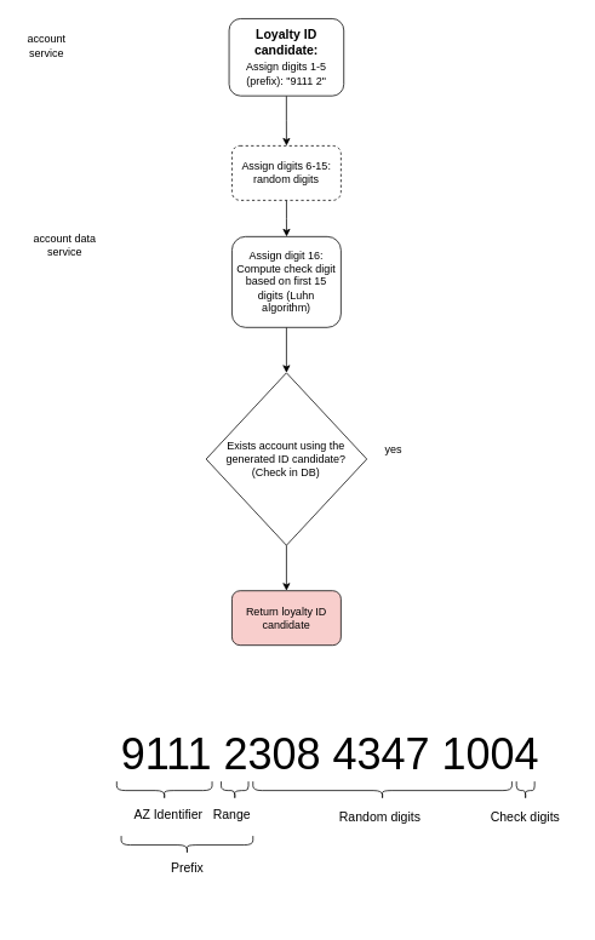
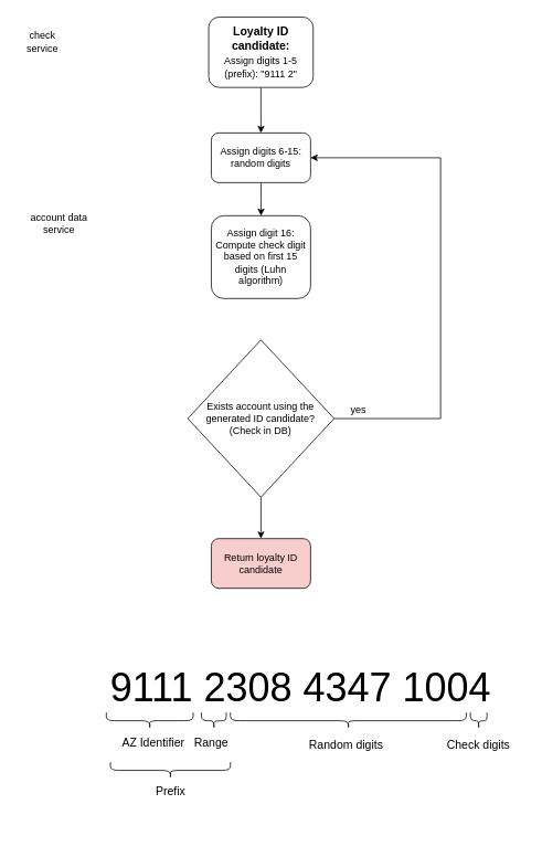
- <mxCell id="2" value="account service" style="text;html=1;strokeColor=none;fillColor=none;align=center;verticalAlign=middle;whiteSpace=wrap;rounded=0;" parent="1" vertex="1"><mxGeometry x="20.5" y="35" width="60" height="30" as="geometry" /></mxCell>
+ <mxCell id="2" value="check service" style="text;html=1;strokeColor=none;fillColor=none;align=center;verticalAlign=middle;whiteSpace=wrap;rounded=0;" parent="1" vertex="1"><mxGeometry x="20.5" y="35" width="60" height="30" as="geometry" /></mxCell>
- <mxCell id="18" value="Assign digits 6-15: random digits" style="rounded=1;whiteSpace=wrap;html=1;dashed=1;" parent="16" vertex="1"><mxGeometry x="28.43" y="140" width="120" height="60" as="geometry" /></mxCell>
+ <mxCell id="18" value="Assign digits 6-15: random digits" style="rounded=1;whiteSpace=wrap;html=1;" parent="16" vertex="1"><mxGeometry x="28.43" y="140" width="120" height="60" as="geometry" /></mxCell>
- <mxCell id="26" style="edgeStyle=orthogonalEdgeStyle;rounded=0;orthogonalLoop=1;jettySize=auto;html=1;entryX=0.5;entryY=0;entryDx=0;entryDy=0;fontSize=12;" parent="16" source="27" target="20" edge="1"><mxGeometry relative="1" as="geometry" /></mxCell>
+ <mxCell id="19" style="edgeStyle=orthogonalEdgeStyle;rounded=0;orthogonalLoop=1;jettySize=auto;html=1;exitX=1;exitY=0.5;exitDx=0;exitDy=0;entryX=1;entryY=0.5;entryDx=0;entryDy=0;" parent="16" source="20" target="18" edge="1"><mxGeometry relative="1" as="geometry"><mxPoint x="401.57" y="170" as="targetPoint" /><Array as="points"><mxPoint x="305.57" y="485" /><mxPoint x="305.57" y="170" /></Array></mxGeometry></mxCell>
